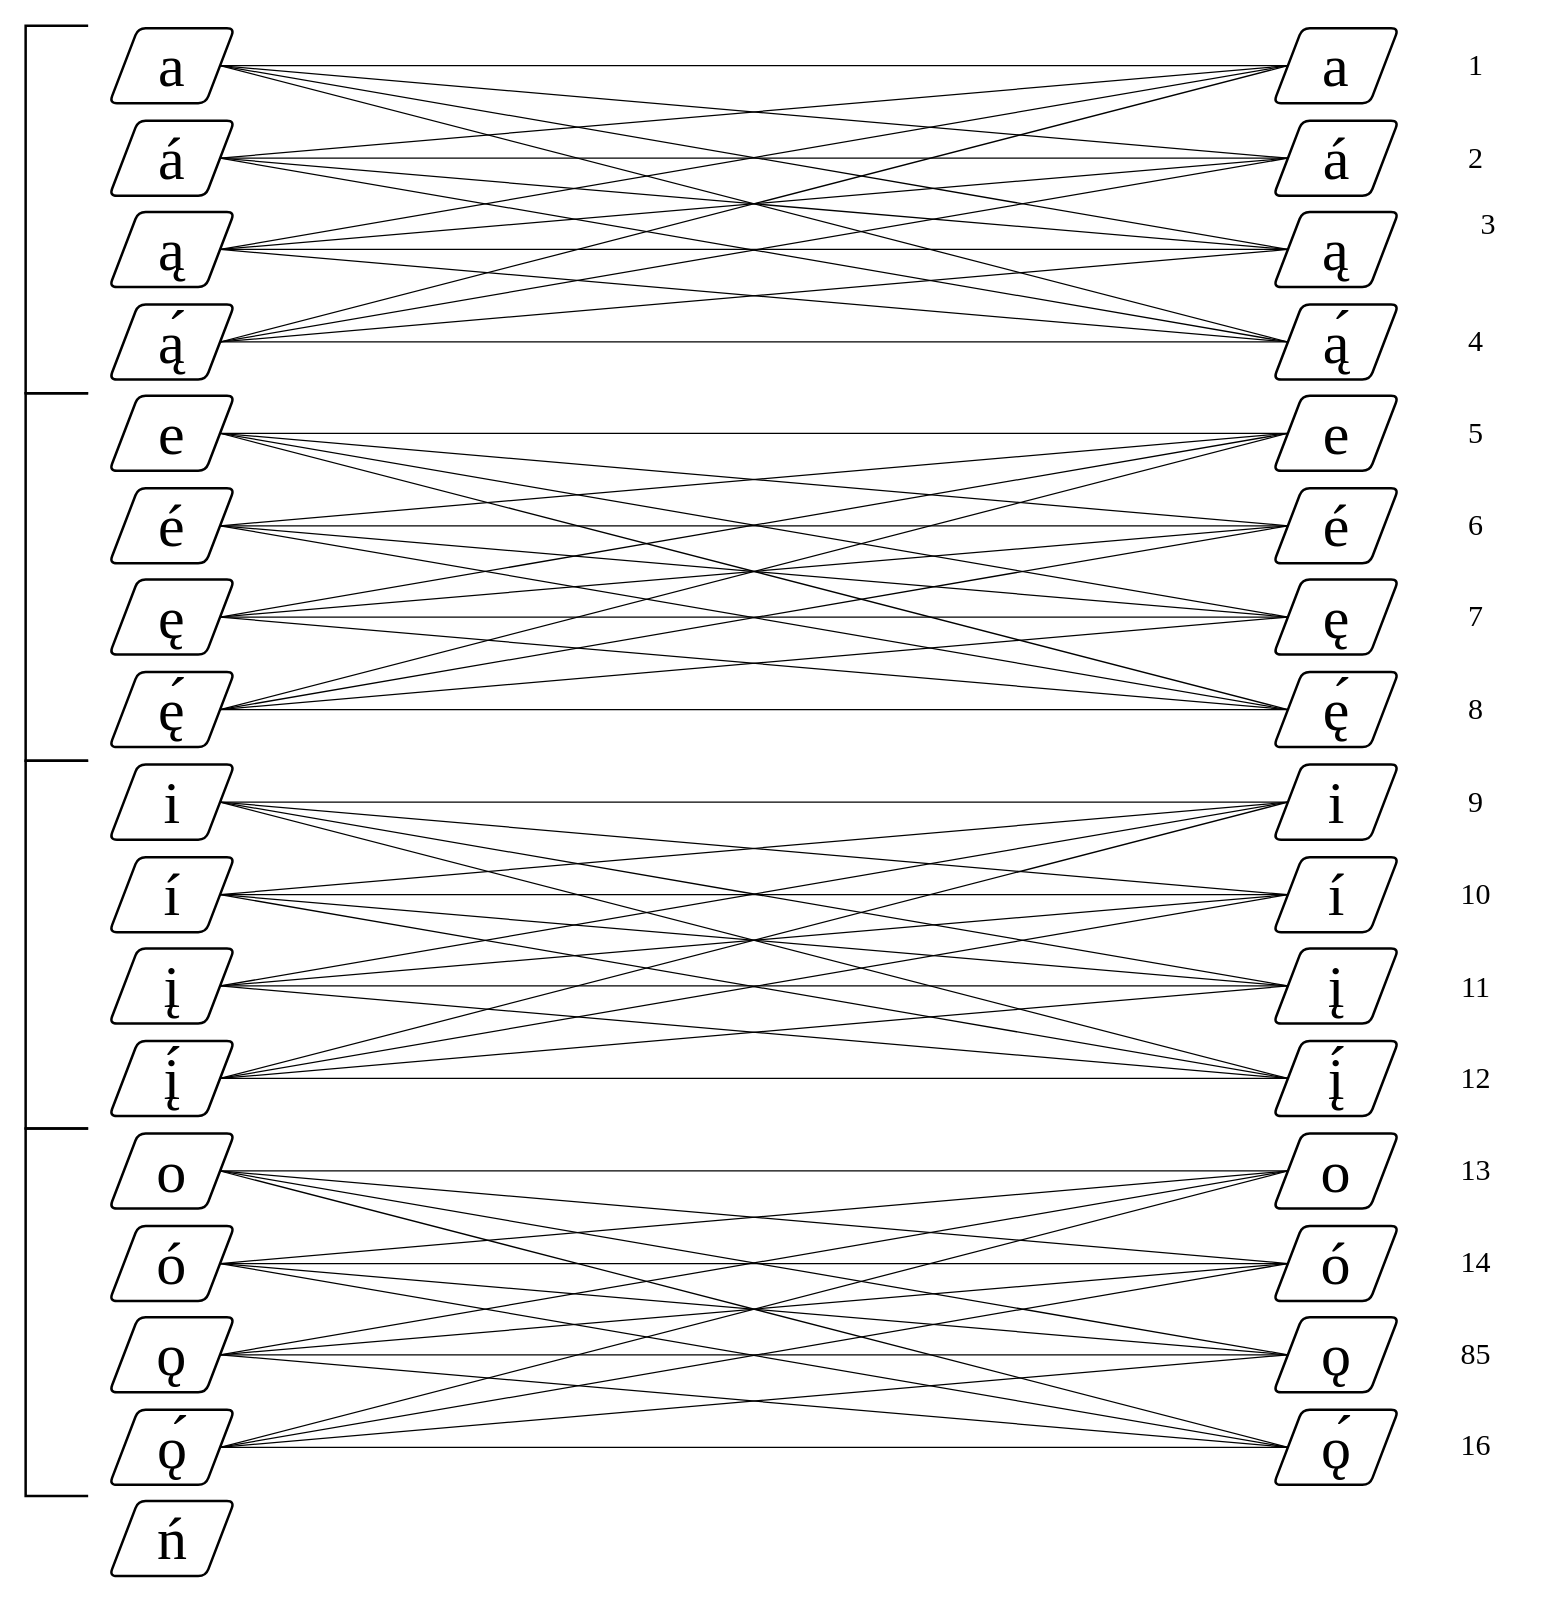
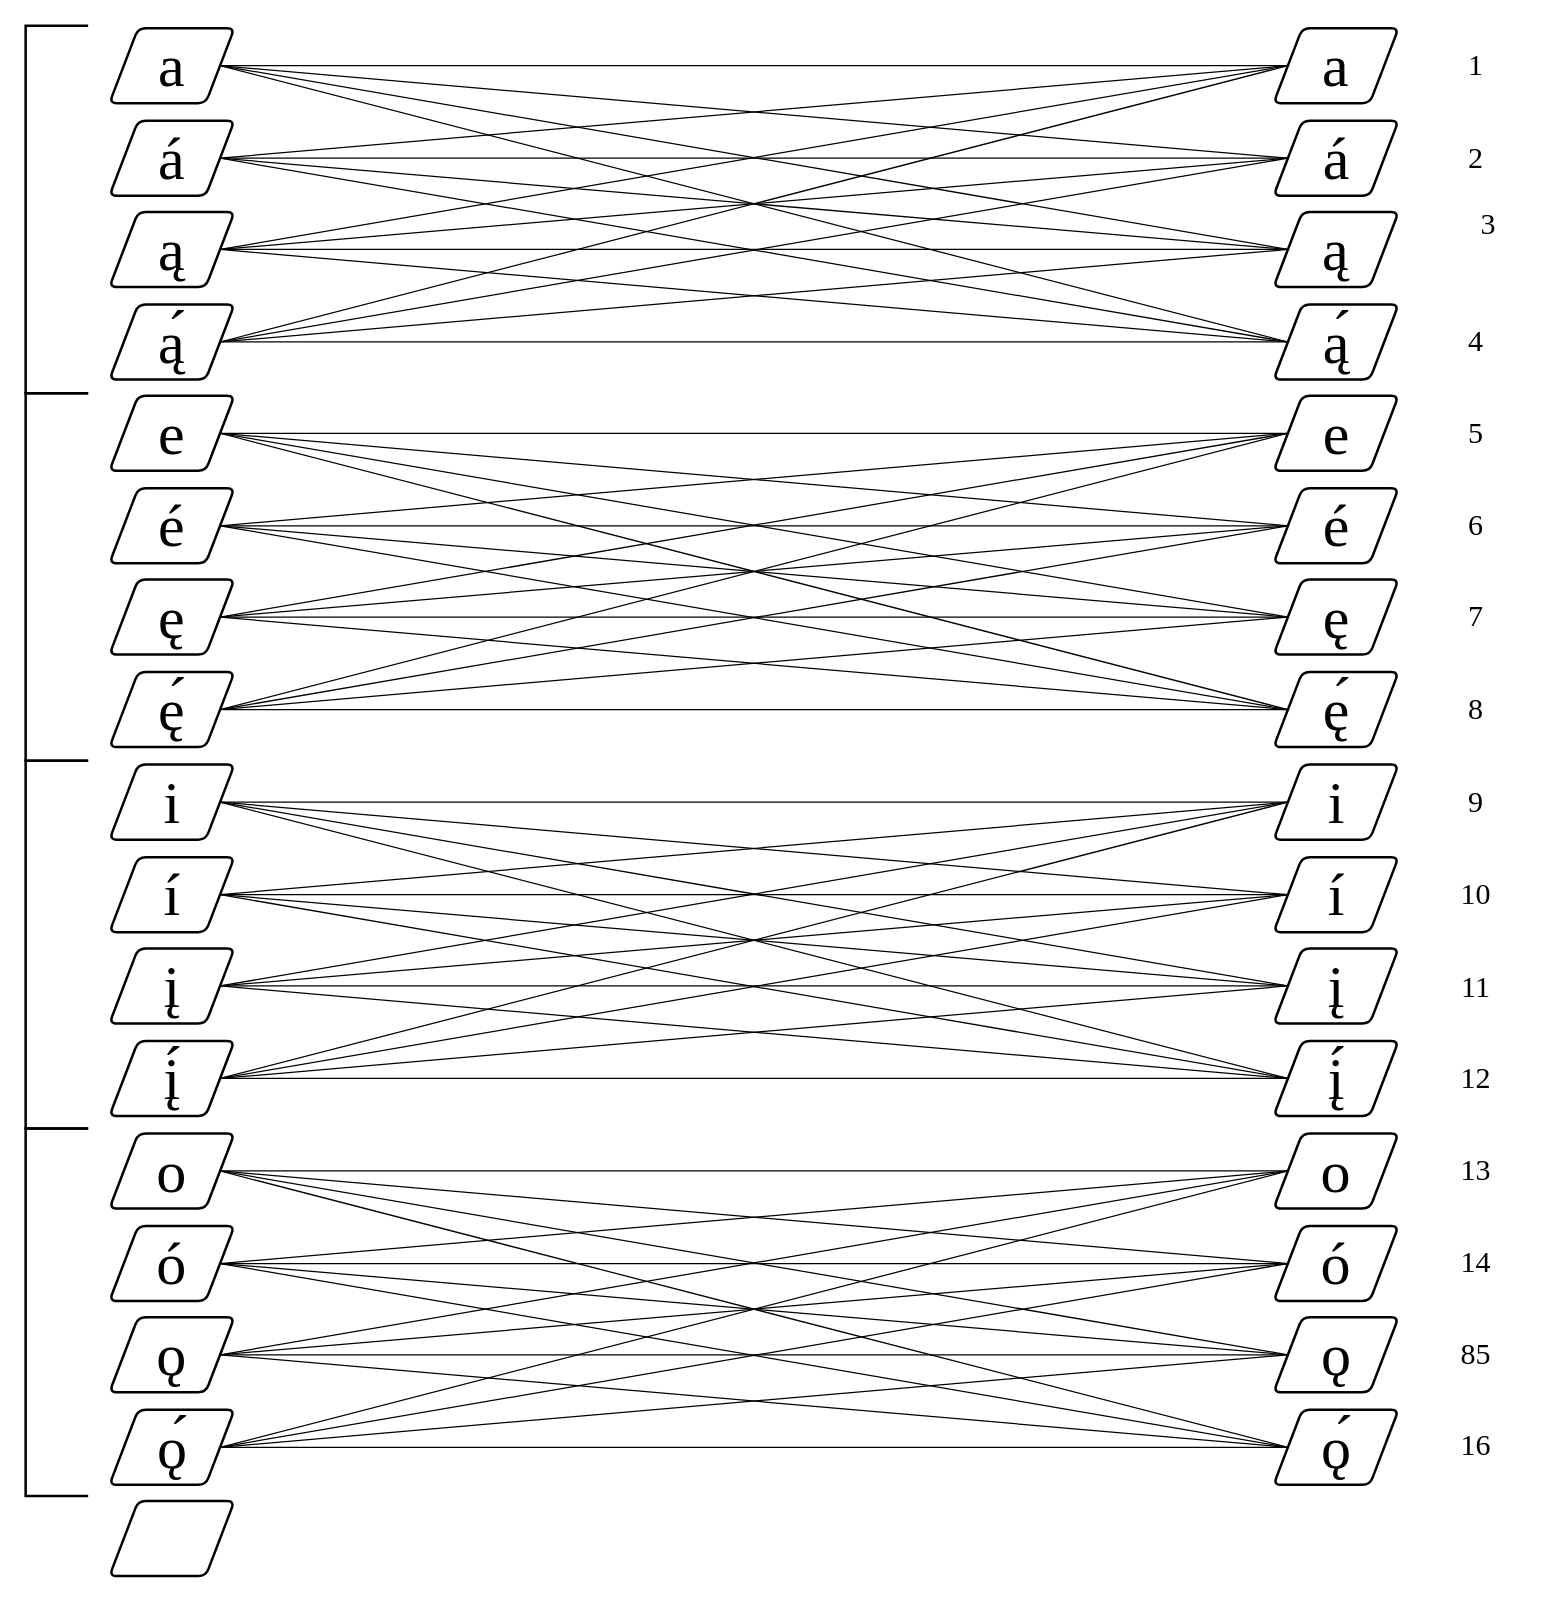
- <mxCell id="51" value="&lt;font style=&quot;font-size: 48px;&quot; face=&quot;CMU Serif&quot;&gt;ń&lt;/font&gt;" style="text;strokeColor=none;align=center;fillColor=none;html=1;verticalAlign=middle;whiteSpace=wrap;rounded=0;fontSize=30;container=0;" parent="1" vertex="1"><mxGeometry x="124.5" y="1215" width="25" height="30" as="geometry" /></mxCell>
